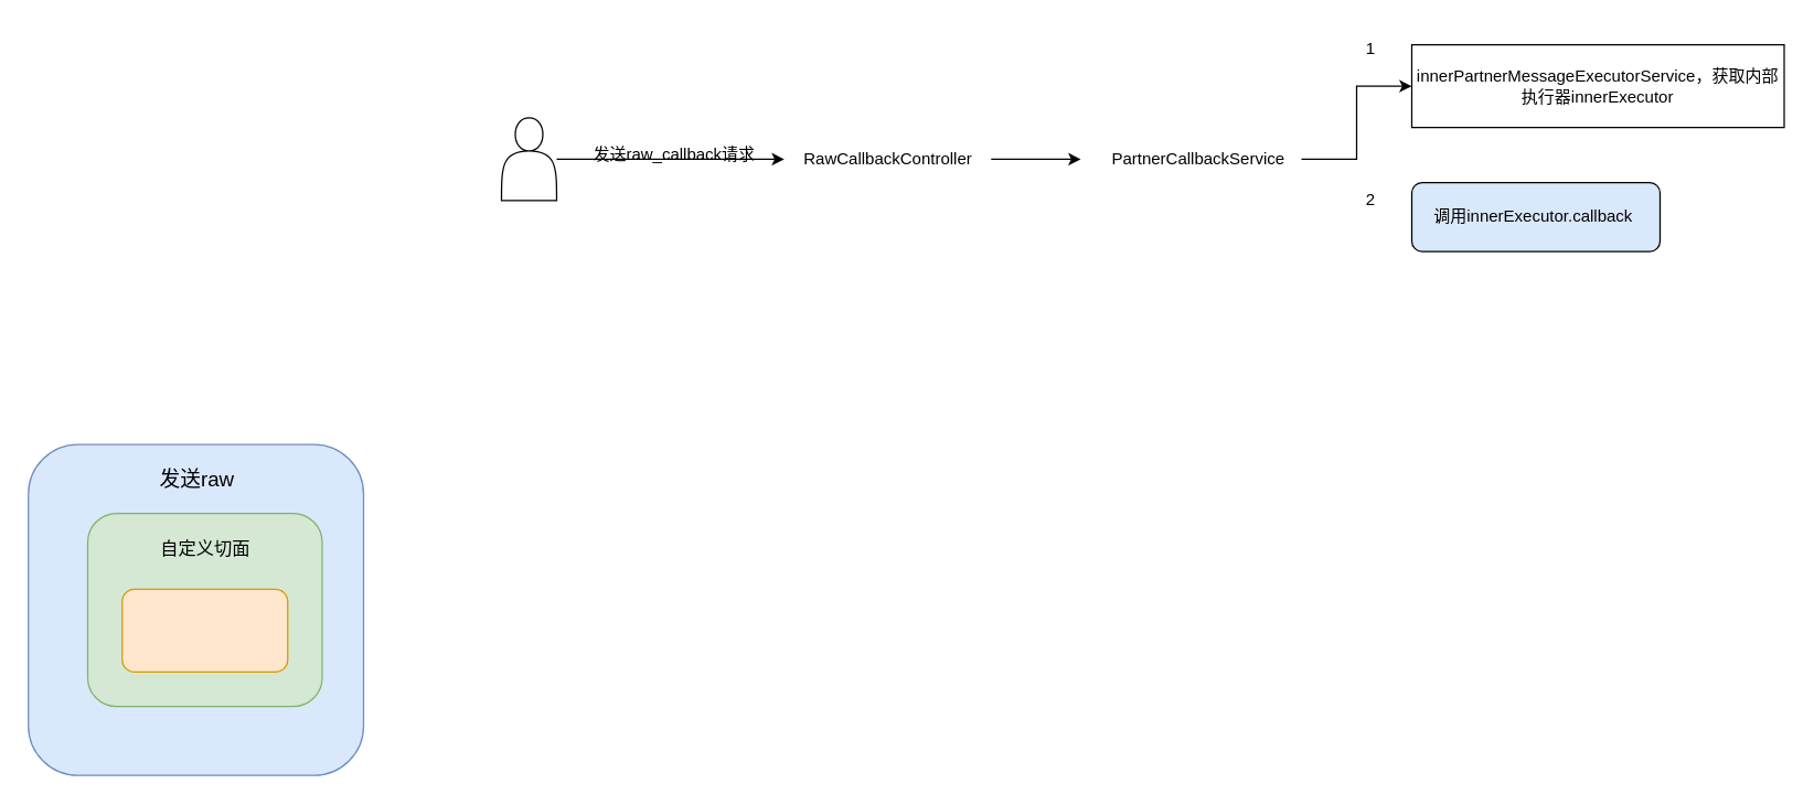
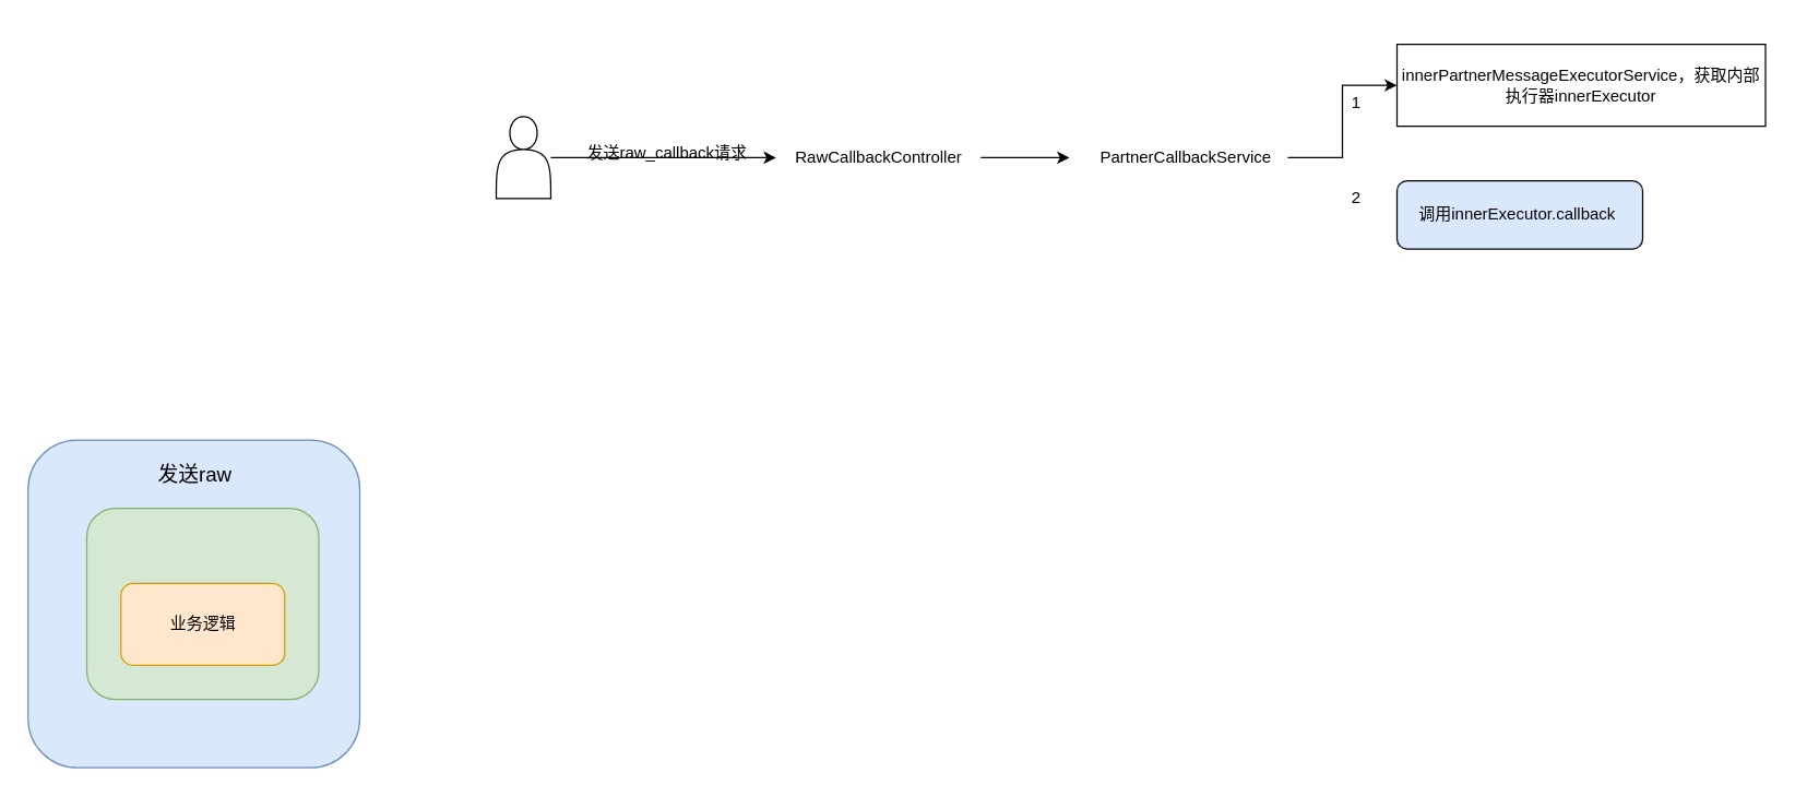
- <mxCell id="11" value="1" style="text;html=1;align=center;verticalAlign=middle;resizable=0;points=[];autosize=1;strokeColor=none;fillColor=none;" parent="1" vertex="1"><mxGeometry x="978" y="20" width="30" height="30" as="geometry" /></mxCell>
+ <mxCell id="11" value="1" style="text;html=1;align=center;verticalAlign=middle;resizable=0;points=[];autosize=1;strokeColor=none;fillColor=none;" parent="1" vertex="1"><mxGeometry x="978" y="60" width="30" height="30" as="geometry" /></mxCell>
- <mxCell id="17" value="&lt;font style=&quot;font-size: 13px;&quot;&gt;自定义切面&lt;/font&gt;" style="text;html=1;align=center;verticalAlign=middle;resizable=0;points=[];autosize=1;strokeColor=none;fillColor=none;" vertex="1" parent="1"><mxGeometry x="103" y="382" width="90" height="30" as="geometry" /></mxCell>
+ <mxCell id="18" value="业务逻辑" style="text;html=1;align=center;verticalAlign=middle;resizable=0;points=[];autosize=1;strokeColor=none;fillColor=none;" vertex="1" parent="1"><mxGeometry x="113" y="442" width="70" height="30" as="geometry" /></mxCell>
